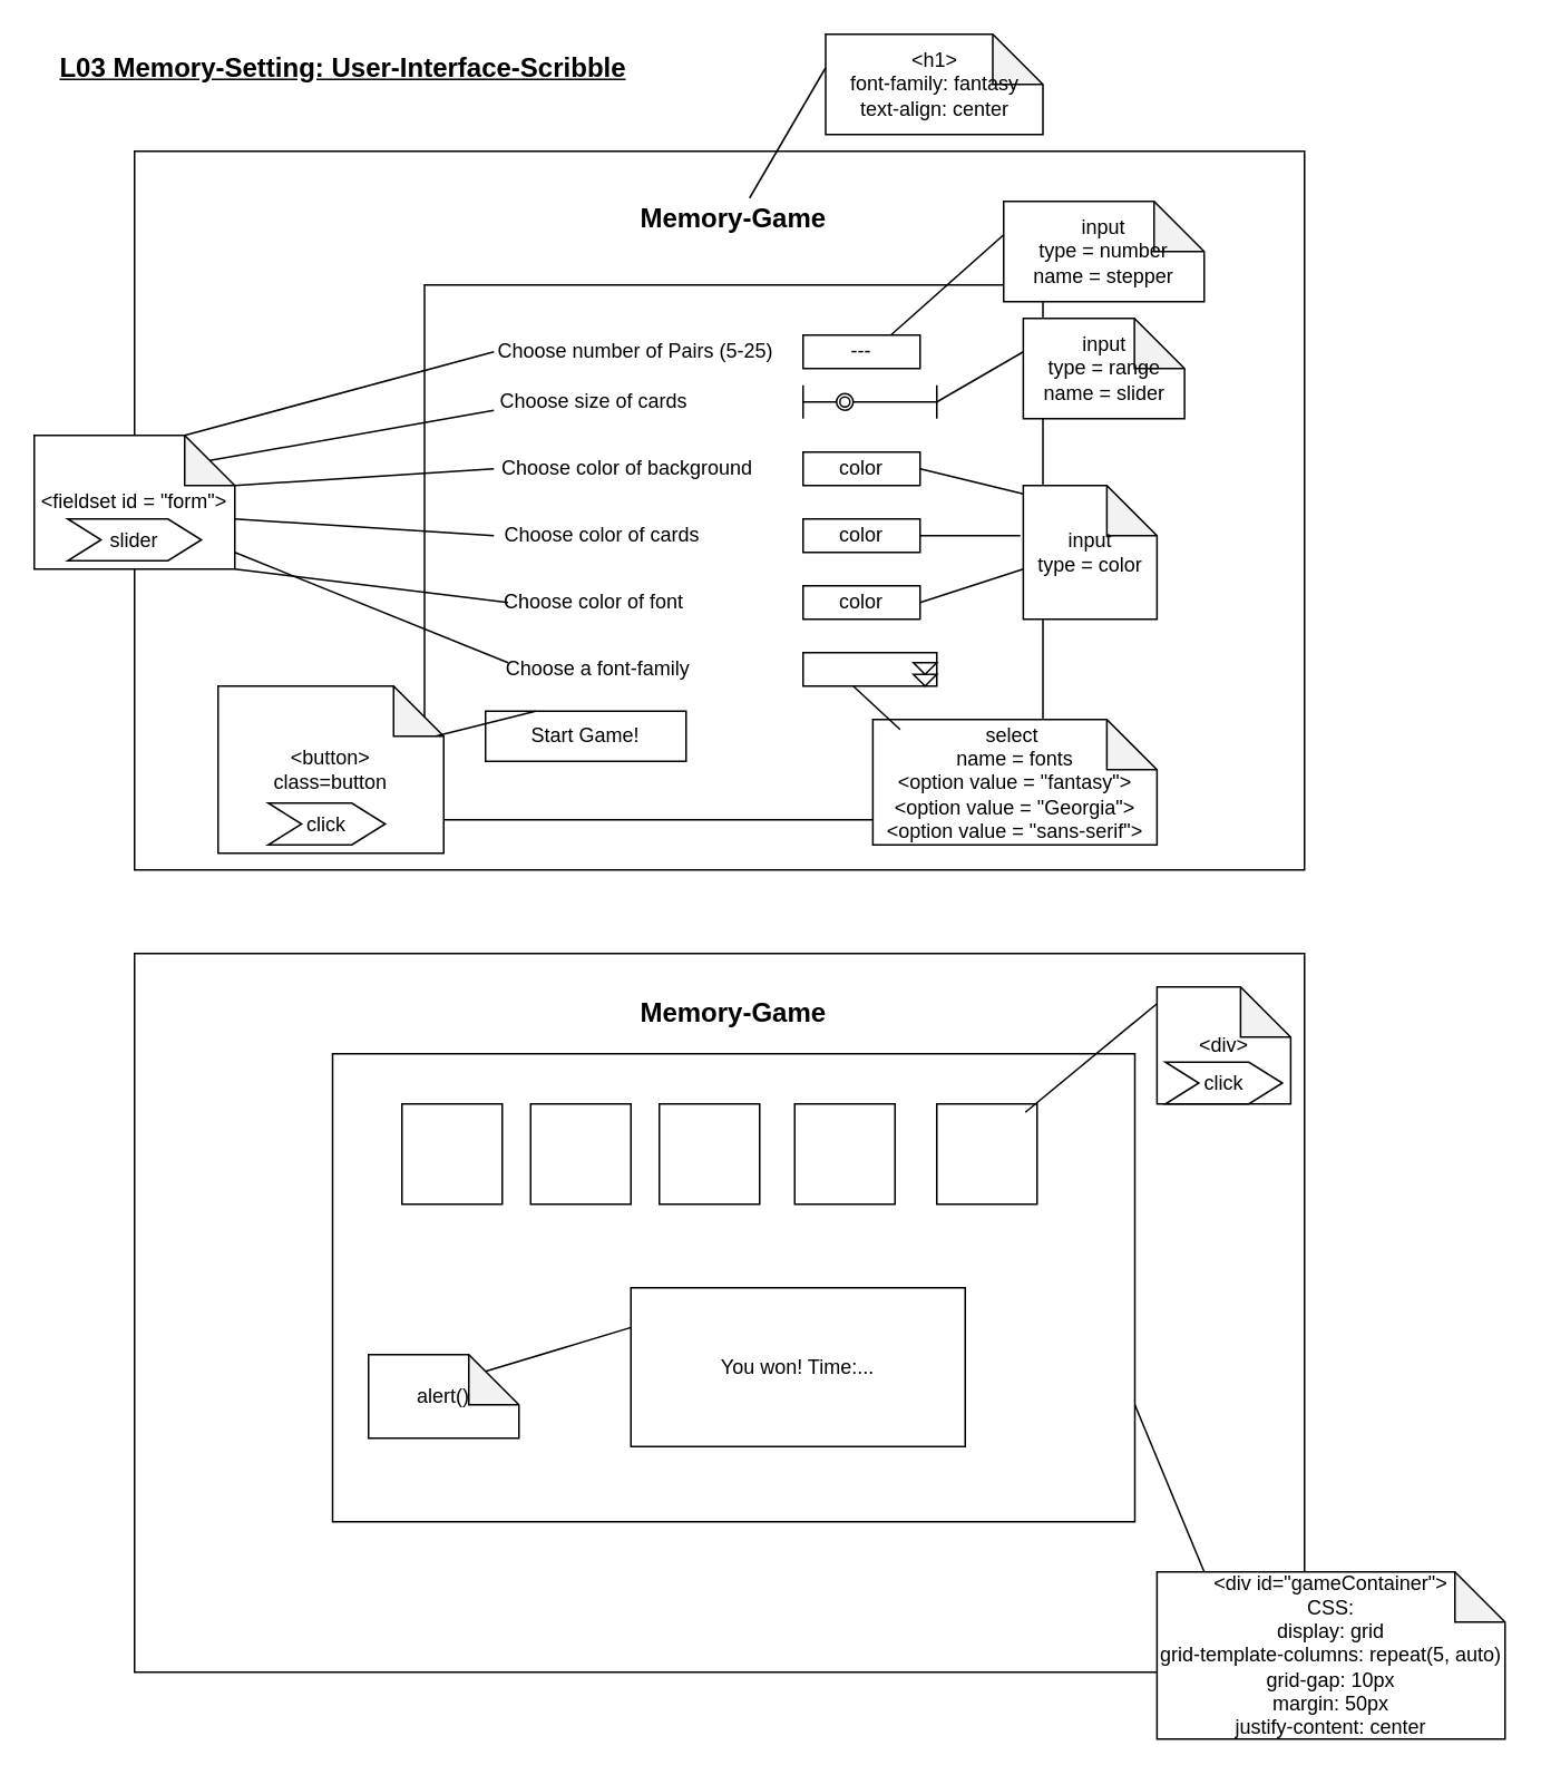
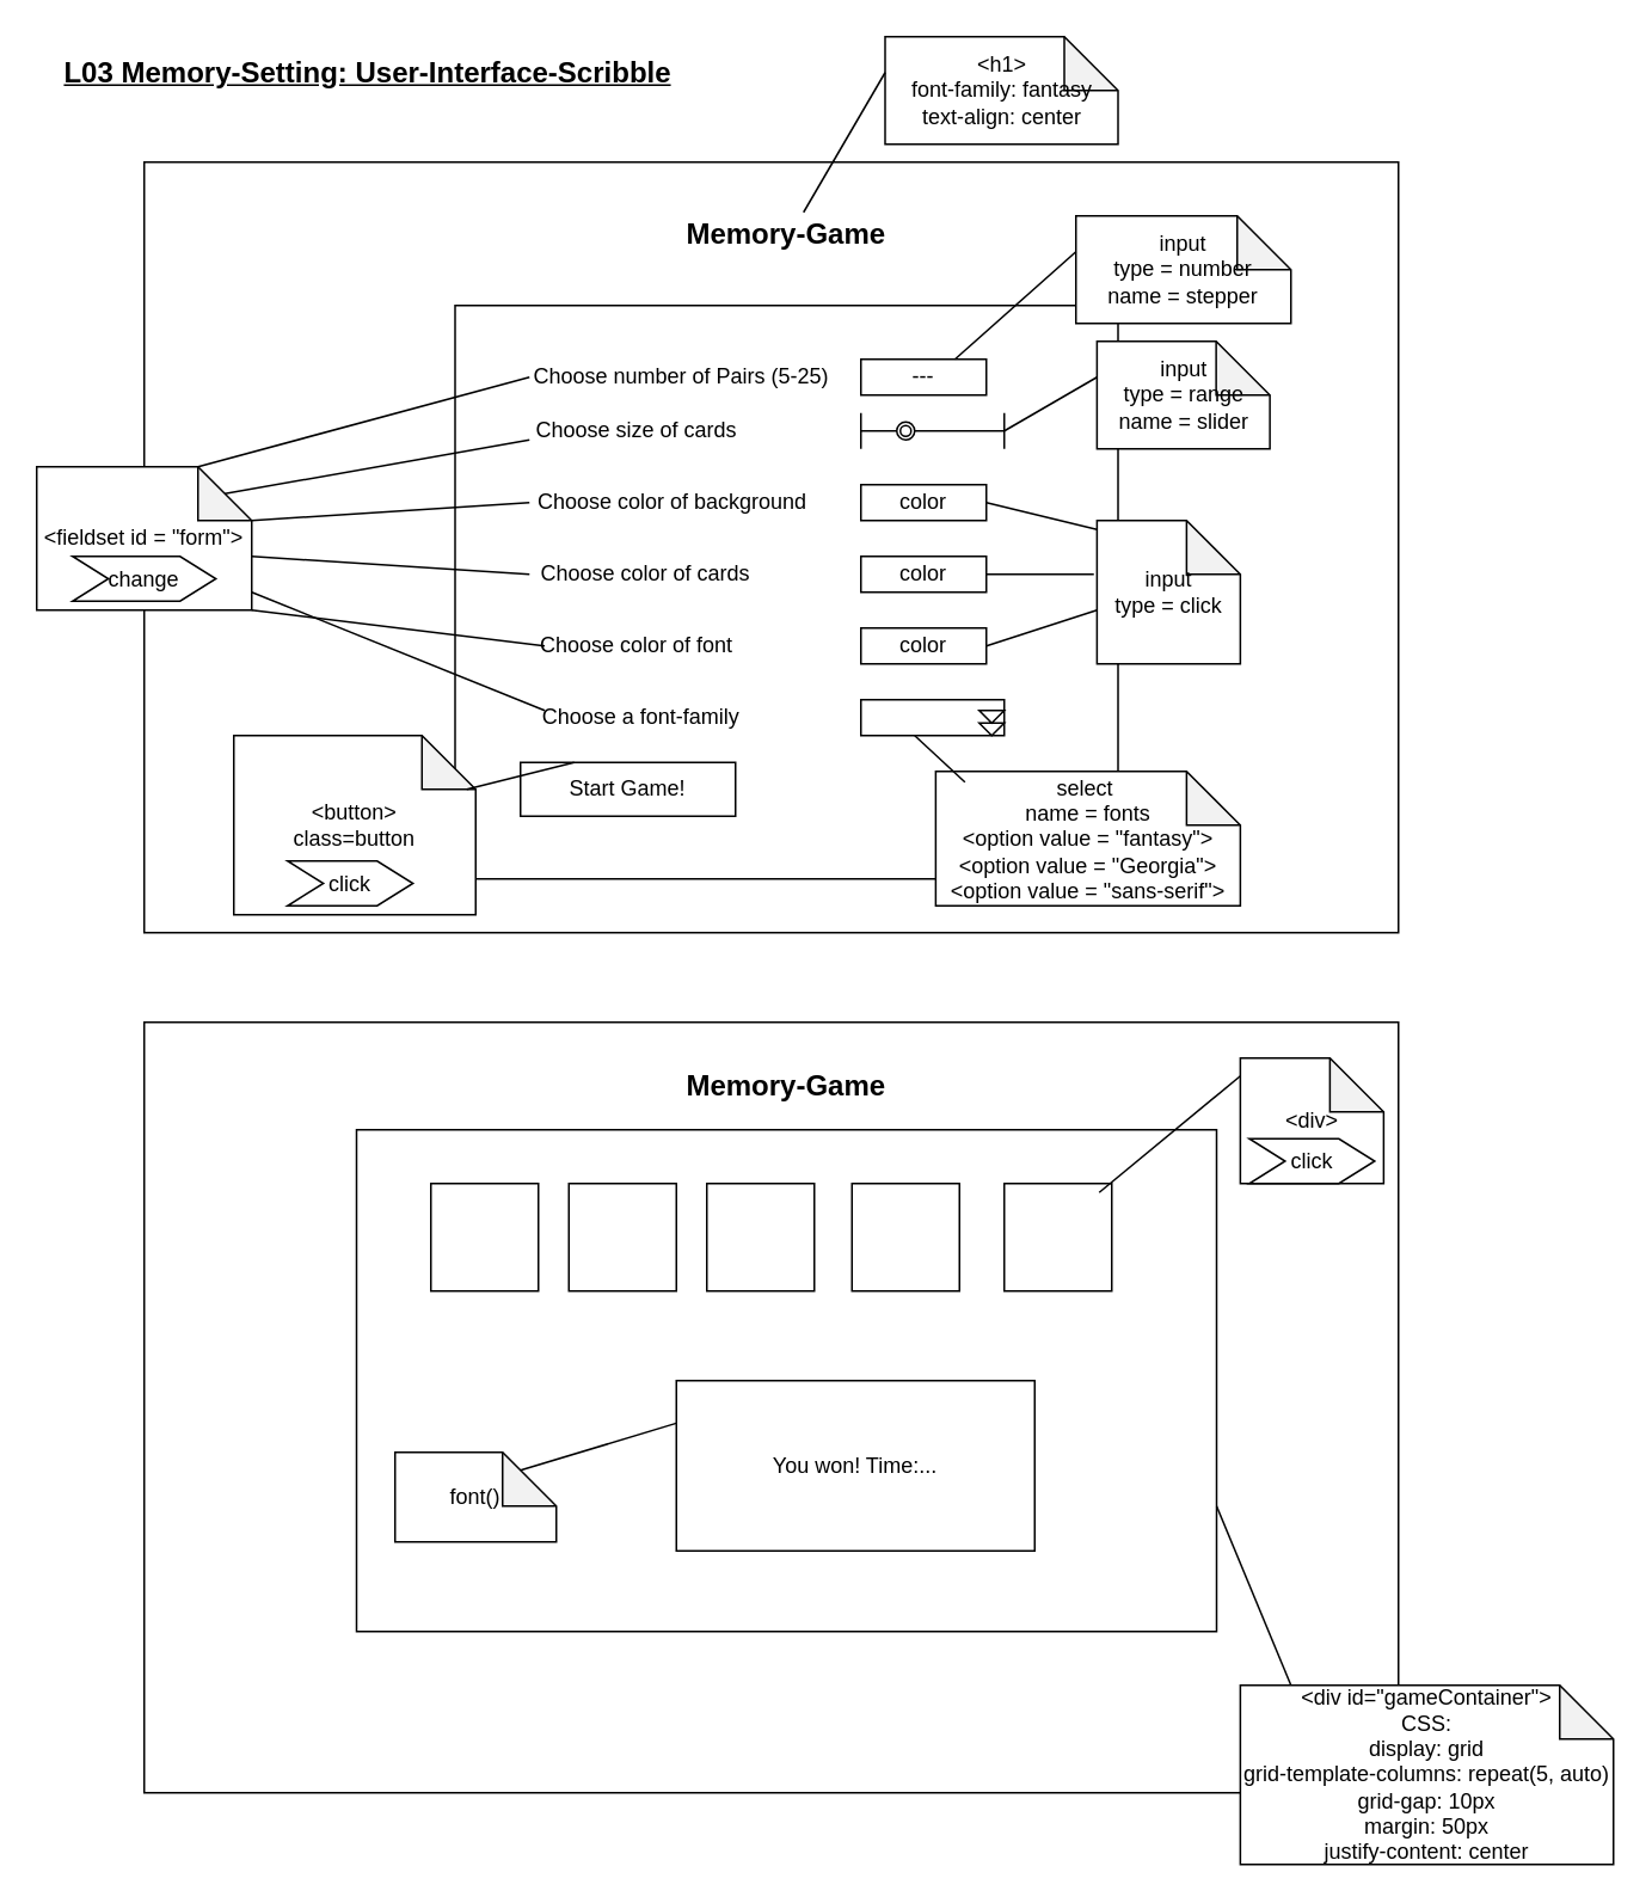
- <mxCell id="43" value="slider" style="shape=step;perimeter=stepPerimeter;whiteSpace=wrap;html=1;fixedSize=1;" vertex="1" parent="1"><mxGeometry x="40" y="310" width="80" height="25" as="geometry" /></mxCell>
+ <mxCell id="43" value="change" style="shape=step;perimeter=stepPerimeter;whiteSpace=wrap;html=1;fixedSize=1;" vertex="1" parent="1"><mxGeometry x="40" y="310" width="80" height="25" as="geometry" /></mxCell>
- <mxCell id="34" value="input&lt;br&gt;type = color" style="shape=note;whiteSpace=wrap;html=1;backgroundOutline=1;darkOpacity=0.05;" vertex="1" parent="1"><mxGeometry x="611.75" y="290" width="80" height="80" as="geometry" /></mxCell>
+ <mxCell id="34" value="input&lt;br&gt;type = click" style="shape=note;whiteSpace=wrap;html=1;backgroundOutline=1;darkOpacity=0.05;" vertex="1" parent="1"><mxGeometry x="611.75" y="290" width="80" height="80" as="geometry" /></mxCell>
- <mxCell id="58" value="alert()" style="shape=note;whiteSpace=wrap;html=1;backgroundOutline=1;darkOpacity=0.05;" vertex="1" parent="1"><mxGeometry x="220" y="810" width="90" height="50" as="geometry" /></mxCell>
+ <mxCell id="58" value="font()" style="shape=note;whiteSpace=wrap;html=1;backgroundOutline=1;darkOpacity=0.05;" vertex="1" parent="1"><mxGeometry x="220" y="810" width="90" height="50" as="geometry" /></mxCell>
